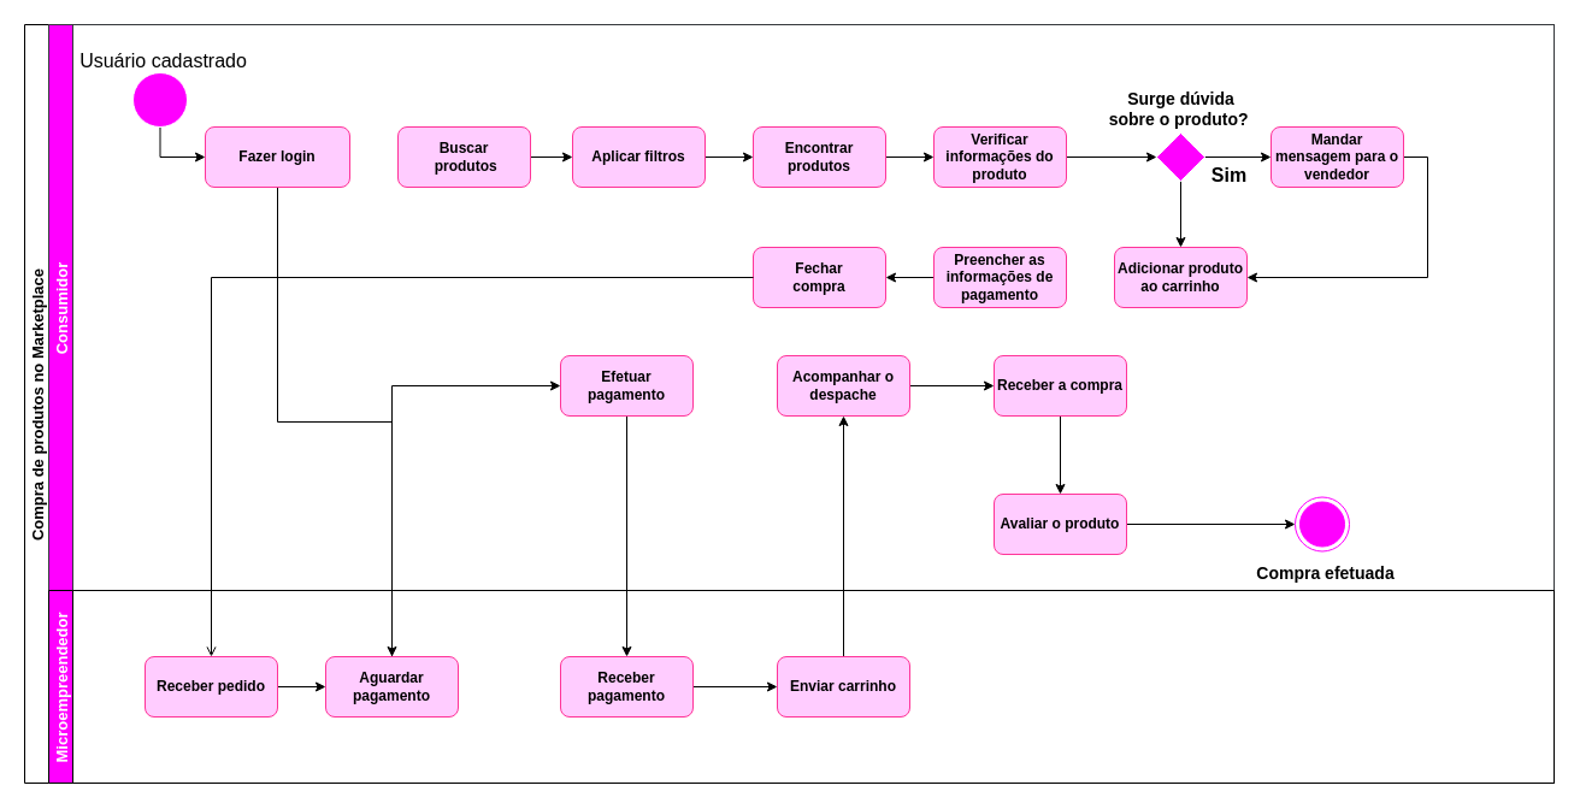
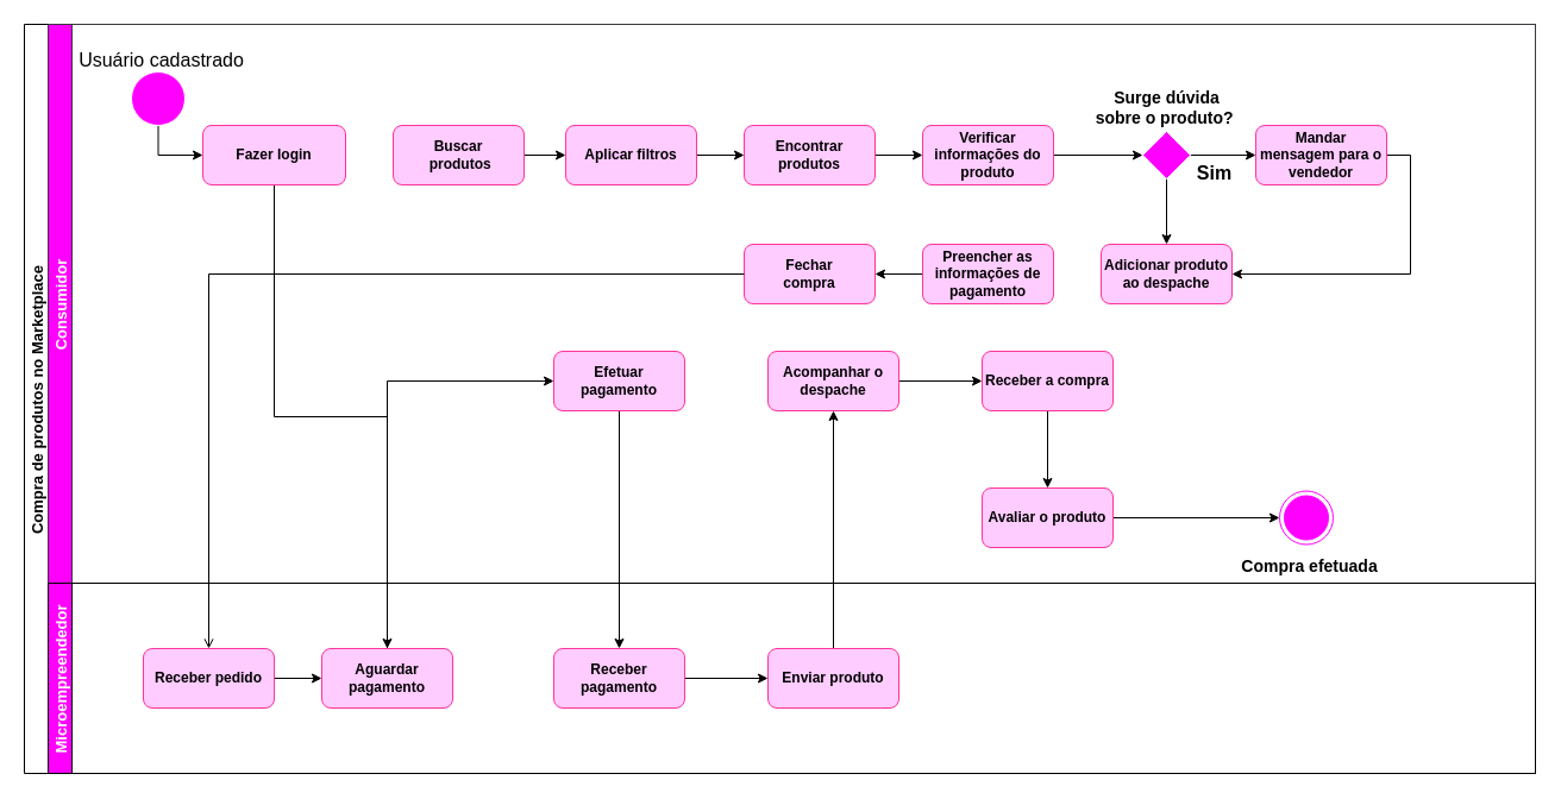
- <mxCell id="13" value="Adicionar produto ao carrinho" style="rounded=1;whiteSpace=wrap;html=1;fillColor=#FFCCFF;strokeColor=#FF3399;fontStyle=1" parent="6" vertex="1"><mxGeometry x="885" y="185" width="110" height="50" as="geometry" /></mxCell>
+ <mxCell id="13" value="Adicionar produto ao despache" style="rounded=1;whiteSpace=wrap;html=1;fillColor=#FFCCFF;strokeColor=#FF3399;fontStyle=1" parent="6" vertex="1"><mxGeometry x="885" y="185" width="110" height="50" as="geometry" /></mxCell>
- <mxCell id="44" value="Enviar carrinho" style="rounded=1;whiteSpace=wrap;html=1;fillColor=#FFCCFF;strokeColor=#FF3399;fontStyle=1" parent="39" vertex="1"><mxGeometry x="605" y="55" width="110" height="50" as="geometry" /></mxCell>
+ <mxCell id="44" value="Enviar produto" style="rounded=1;whiteSpace=wrap;html=1;fillColor=#FFCCFF;strokeColor=#FF3399;fontStyle=1" parent="39" vertex="1"><mxGeometry x="605" y="55" width="110" height="50" as="geometry" /></mxCell>
